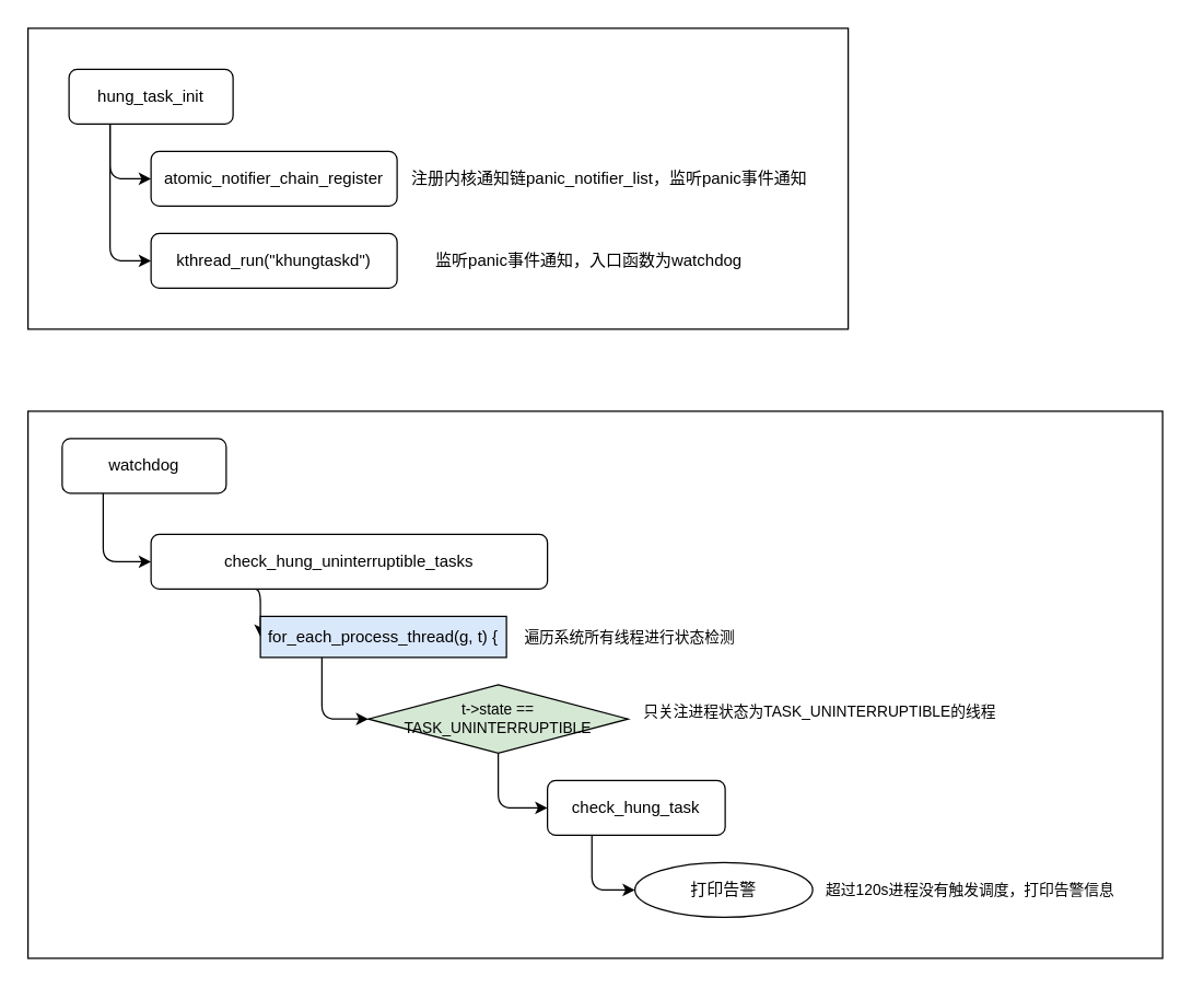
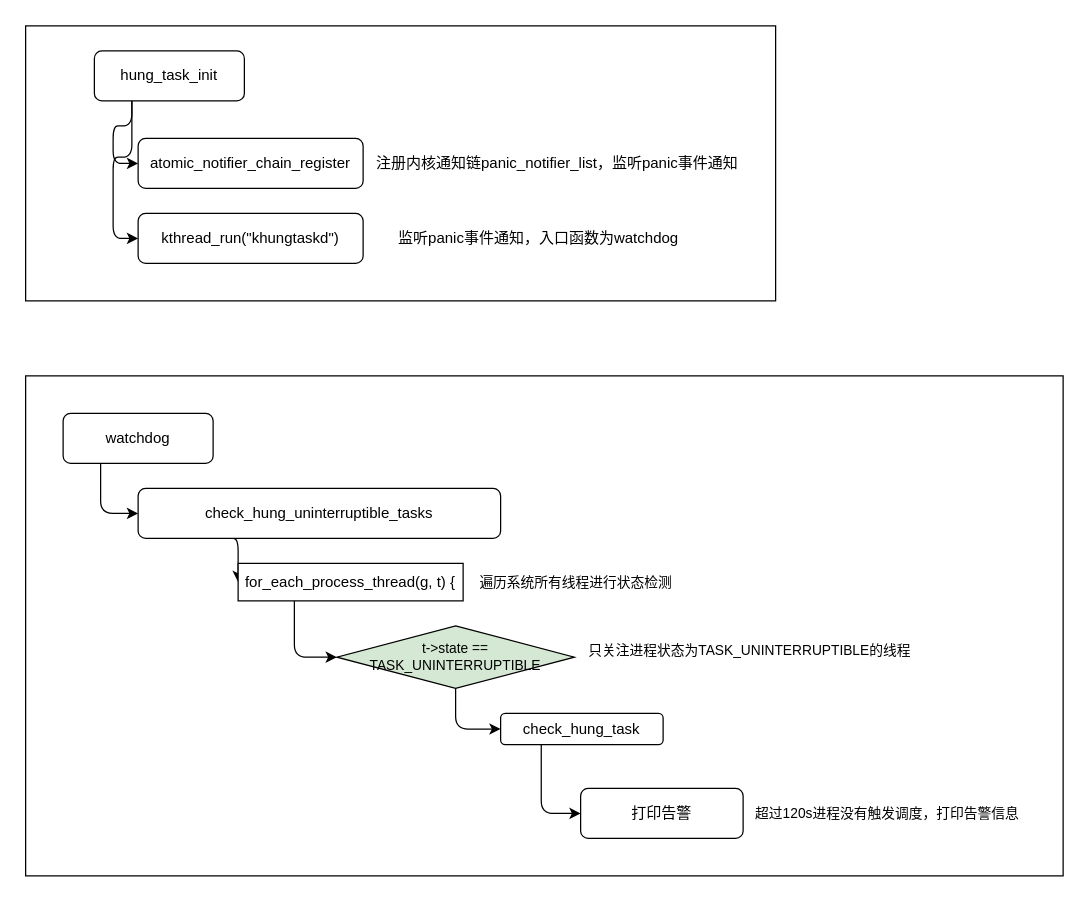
- <mxCell id="5" value="hung_task_init" style="rounded=1;whiteSpace=wrap;html=1;" parent="1" vertex="1"><mxGeometry x="50" y="50" width="120" height="40" as="geometry" /></mxCell>
+ <mxCell id="5" value="hung_task_init" style="rounded=1;whiteSpace=wrap;html=1;" parent="1" vertex="1"><mxGeometry x="75" y="40" width="120" height="40" as="geometry" /></mxCell>
- <mxCell id="12" value="watchdog" style="rounded=1;whiteSpace=wrap;html=1;" parent="1" vertex="1"><mxGeometry x="45" y="320" width="120" height="40" as="geometry" /></mxCell>
+ <mxCell id="12" value="watchdog" style="rounded=1;whiteSpace=wrap;html=1;" parent="1" vertex="1"><mxGeometry x="50" y="330" width="120" height="40" as="geometry" /></mxCell>
- <mxCell id="16" value="for_each_process_thread(g, t) {" style="rounded=0;whiteSpace=wrap;html=1;fillColor=#dae8fc;" parent="1" vertex="1"><mxGeometry x="190" y="450" width="180" height="30" as="geometry" /></mxCell>
+ <mxCell id="16" value="for_each_process_thread(g, t) {" style="rounded=0;whiteSpace=wrap;html=1;" parent="1" vertex="1"><mxGeometry x="190" y="450" width="180" height="30" as="geometry" /></mxCell>
- <mxCell id="21" value="check_hung_task" style="rounded=1;whiteSpace=wrap;html=1;" parent="1" vertex="1"><mxGeometry x="400" y="570" width="130" height="40" as="geometry" /></mxCell>
+ <mxCell id="21" value="check_hung_task" style="rounded=1;whiteSpace=wrap;html=1;" parent="1" vertex="1"><mxGeometry x="400" y="570" width="130" height="25" as="geometry" /></mxCell>
- <mxCell id="23" value="打印告警" style="ellipse;whiteSpace=wrap;html=1;" parent="1" vertex="1"><mxGeometry x="464" y="630" width="130" height="40" as="geometry" /></mxCell>
+ <mxCell id="23" value="打印告警" style="rounded=1;whiteSpace=wrap;html=1;" parent="1" vertex="1"><mxGeometry x="464" y="630" width="130" height="40" as="geometry" /></mxCell>
